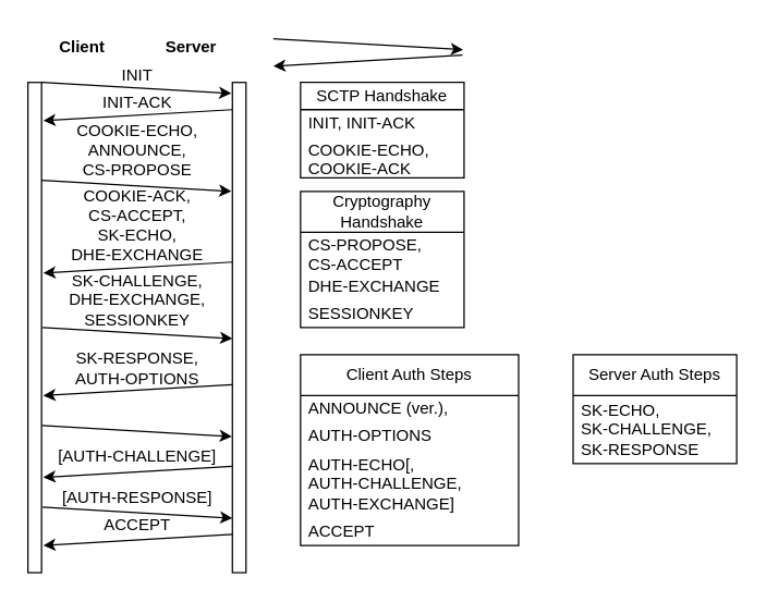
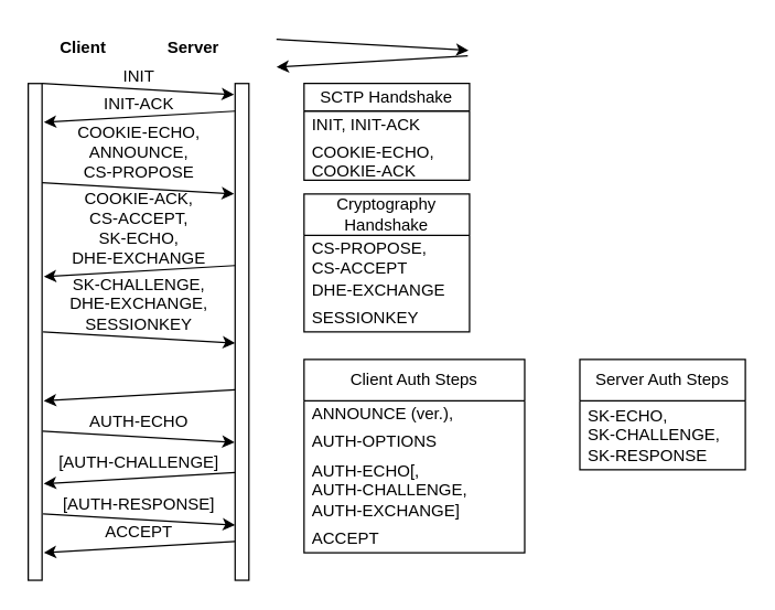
- <mxCell id="22" value="SK-RESPONSE,&lt;br&gt;AUTH-OPTIONS" style="text;html=1;align=center;verticalAlign=middle;resizable=0;points=[];autosize=1;strokeColor=none;fillColor=none;" vertex="1" parent="1"><mxGeometry x="45" y="250" width="110" height="40" as="geometry" /></mxCell>
+ <mxCell id="28" value="AUTH-ECHO" style="text;html=1;align=center;verticalAlign=middle;resizable=0;points=[];autosize=1;strokeColor=none;fillColor=none;" vertex="1" parent="1"><mxGeometry x="55" y="290" width="90" height="30" as="geometry" /></mxCell>
